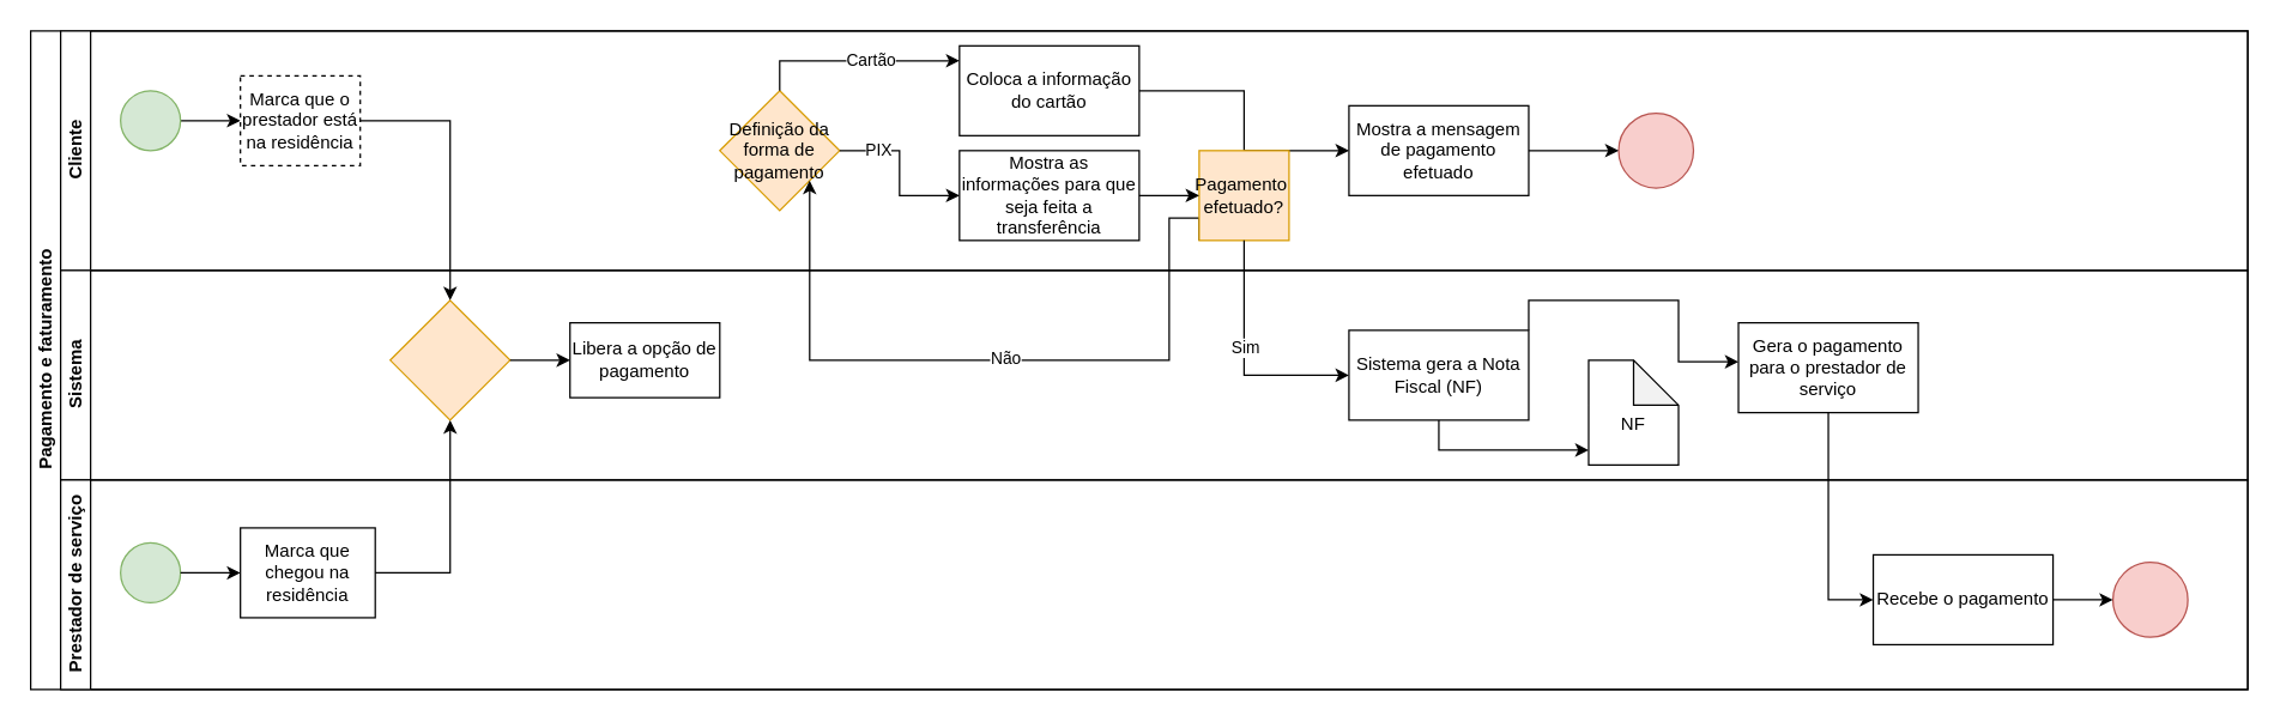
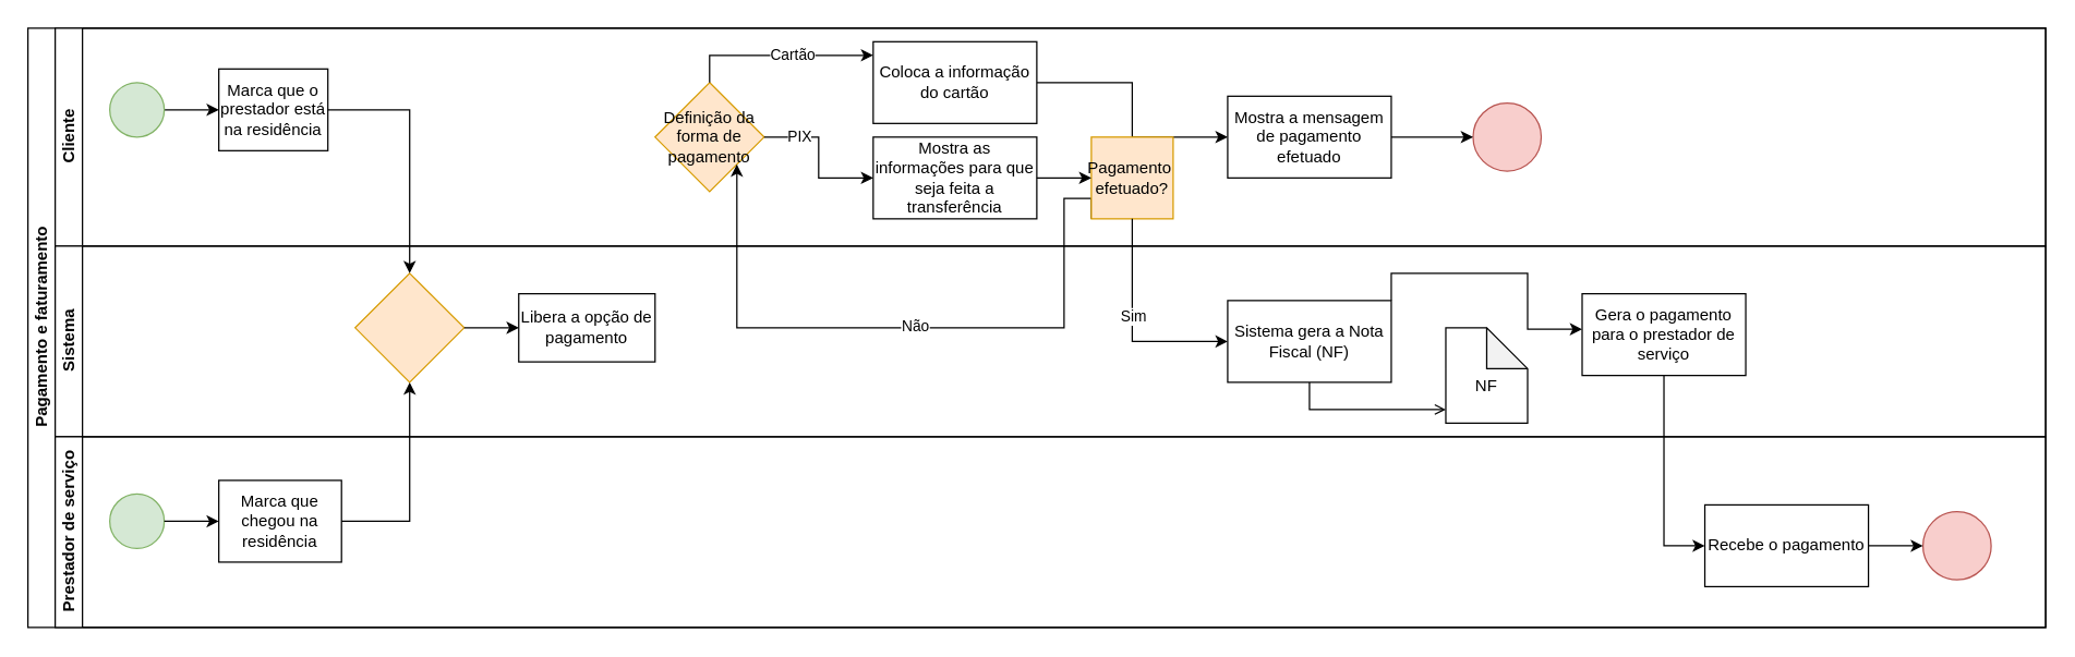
- <mxCell id="6" value="Marca que o prestador está na residência" style="rounded=0;whiteSpace=wrap;html=1;dashed=1;" vertex="1" parent="3"><mxGeometry x="120" y="30" width="80" height="60" as="geometry" /></mxCell>
+ <mxCell id="6" value="Marca que o prestador está na residência" style="rounded=0;whiteSpace=wrap;html=1;" vertex="1" parent="3"><mxGeometry x="120" y="30" width="80" height="60" as="geometry" /></mxCell>
- <mxCell id="28" style="edgeStyle=orthogonalEdgeStyle;rounded=0;orthogonalLoop=1;jettySize=auto;html=1;exitX=0.5;exitY=1;exitDx=0;exitDy=0;" edge="1" parent="22" source="26" target="27"><mxGeometry relative="1" as="geometry"><mxPoint x="1040" y="120" as="targetPoint" /><Array as="points"><mxPoint x="920" y="120" /></Array></mxGeometry></mxCell>
+ <mxCell id="28" style="edgeStyle=orthogonalEdgeStyle;rounded=0;orthogonalLoop=1;jettySize=auto;html=1;exitX=0.5;exitY=1;exitDx=0;exitDy=0;endArrow=open;" edge="1" parent="22" source="26" target="27"><mxGeometry relative="1" as="geometry"><mxPoint x="1040" y="120" as="targetPoint" /><Array as="points"><mxPoint x="920" y="120" /></Array></mxGeometry></mxCell>
